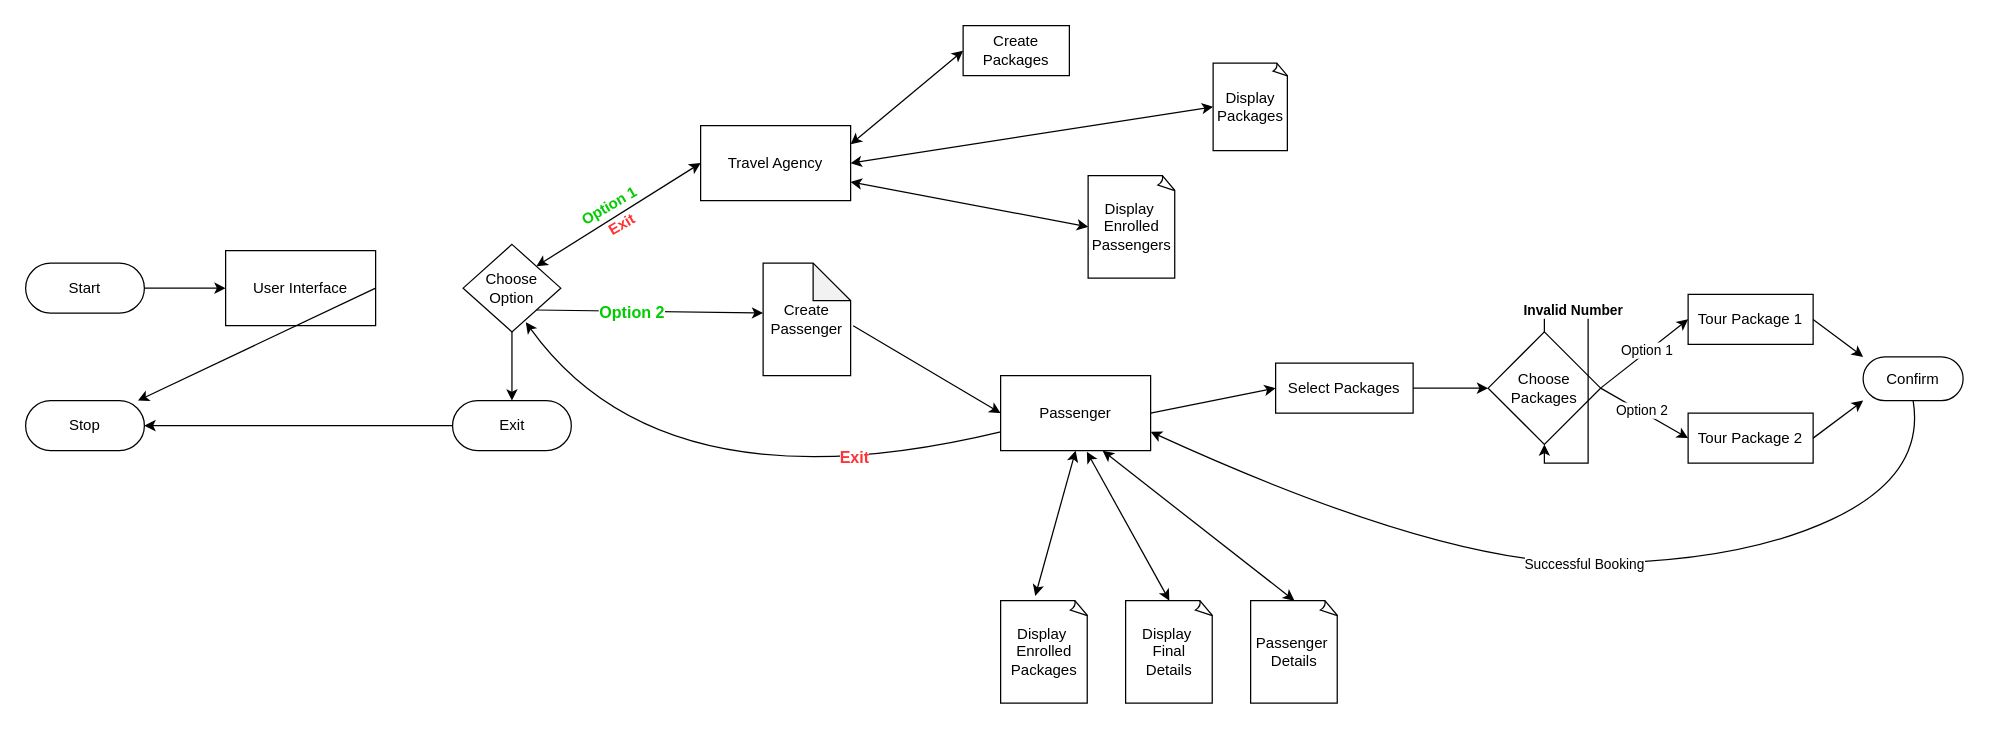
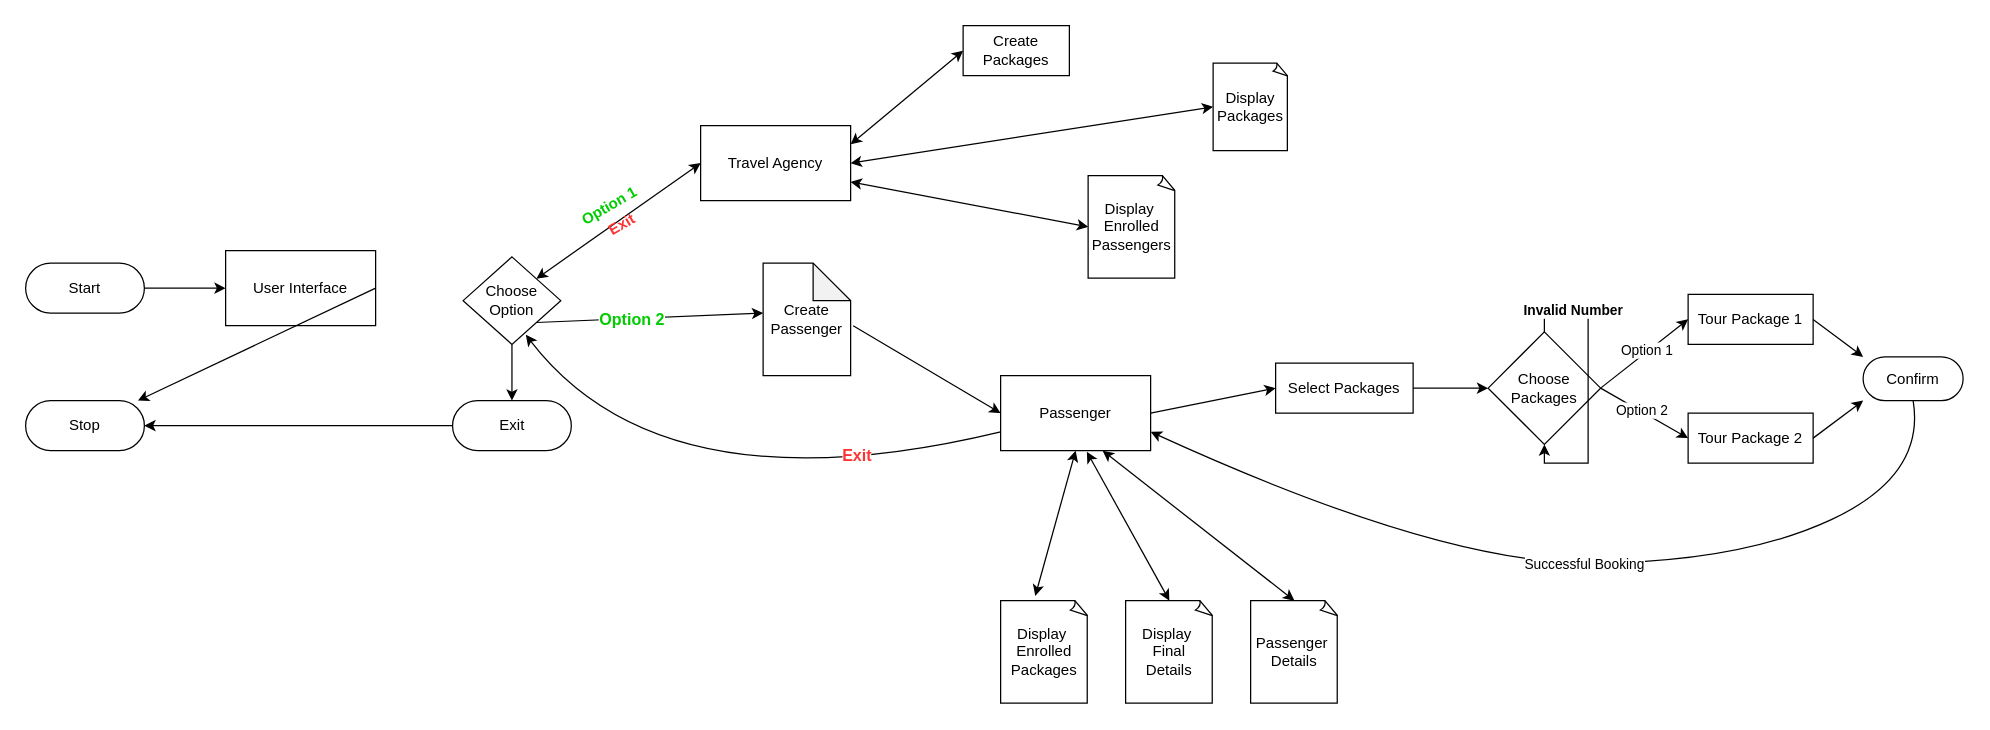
- <mxCell id="3" value="Choose Option" style="rhombus;whiteSpace=wrap;html=1;" parent="1" vertex="1"><mxGeometry x="370" y="195" width="78.12" height="70" as="geometry" /></mxCell>
+ <mxCell id="3" value="Choose Option" style="rhombus;whiteSpace=wrap;html=1;" parent="1" vertex="1"><mxGeometry x="370" y="205" width="78.12" height="70" as="geometry" /></mxCell>
